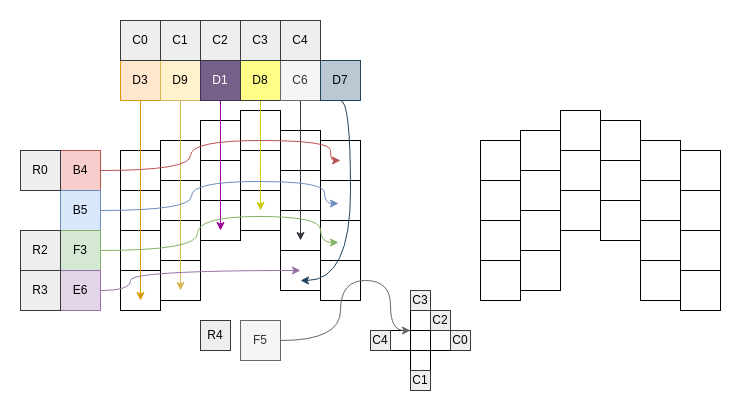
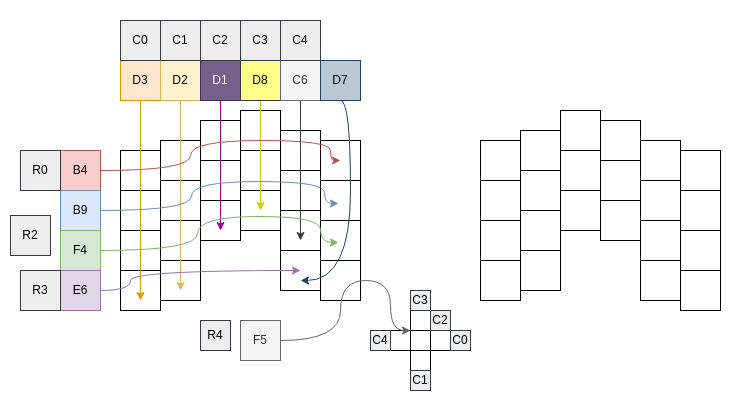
- <mxCell id="54" value="D9" style="text;html=1;strokeColor=#d6b656;fillColor=#fff2cc;align=center;verticalAlign=middle;whiteSpace=wrap;rounded=0;" vertex="1" parent="1"><mxGeometry x="160" y="60" width="40" height="40" as="geometry" /></mxCell>
+ <mxCell id="54" value="D2" style="text;html=1;strokeColor=#d6b656;fillColor=#fff2cc;align=center;verticalAlign=middle;whiteSpace=wrap;rounded=0;" vertex="1" parent="1"><mxGeometry x="160" y="60" width="40" height="40" as="geometry" /></mxCell>
- <mxCell id="66" value="B5" style="text;html=1;strokeColor=#6c8ebf;fillColor=#dae8fc;align=center;verticalAlign=middle;whiteSpace=wrap;rounded=0;" vertex="1" parent="1"><mxGeometry x="60" y="190" width="40" height="40" as="geometry" /></mxCell>
+ <mxCell id="66" value="B9" style="text;html=1;strokeColor=#6c8ebf;fillColor=#dae8fc;align=center;verticalAlign=middle;whiteSpace=wrap;rounded=0;" vertex="1" parent="1"><mxGeometry x="60" y="190" width="40" height="40" as="geometry" /></mxCell>
- <mxCell id="74" value="R2" style="text;html=1;strokeColor=#36393d;fillColor=#eeeeee;align=center;verticalAlign=middle;whiteSpace=wrap;rounded=0;" vertex="1" parent="1"><mxGeometry x="20" y="230" width="40" height="40" as="geometry" /></mxCell>
+ <mxCell id="74" value="R2" style="text;html=1;strokeColor=#36393d;fillColor=#eeeeee;align=center;verticalAlign=middle;whiteSpace=wrap;rounded=0;" vertex="1" parent="1"><mxGeometry x="10" y="215" width="40" height="40" as="geometry" /></mxCell>
- <mxCell id="68" value="F3" style="text;html=1;strokeColor=#82b366;fillColor=#d5e8d4;align=center;verticalAlign=middle;whiteSpace=wrap;rounded=0;" vertex="1" parent="1"><mxGeometry x="60" y="230" width="40" height="40" as="geometry" /></mxCell>
+ <mxCell id="68" value="F4" style="text;html=1;strokeColor=#82b366;fillColor=#d5e8d4;align=center;verticalAlign=middle;whiteSpace=wrap;rounded=0;" vertex="1" parent="1"><mxGeometry x="60" y="230" width="40" height="40" as="geometry" /></mxCell>
